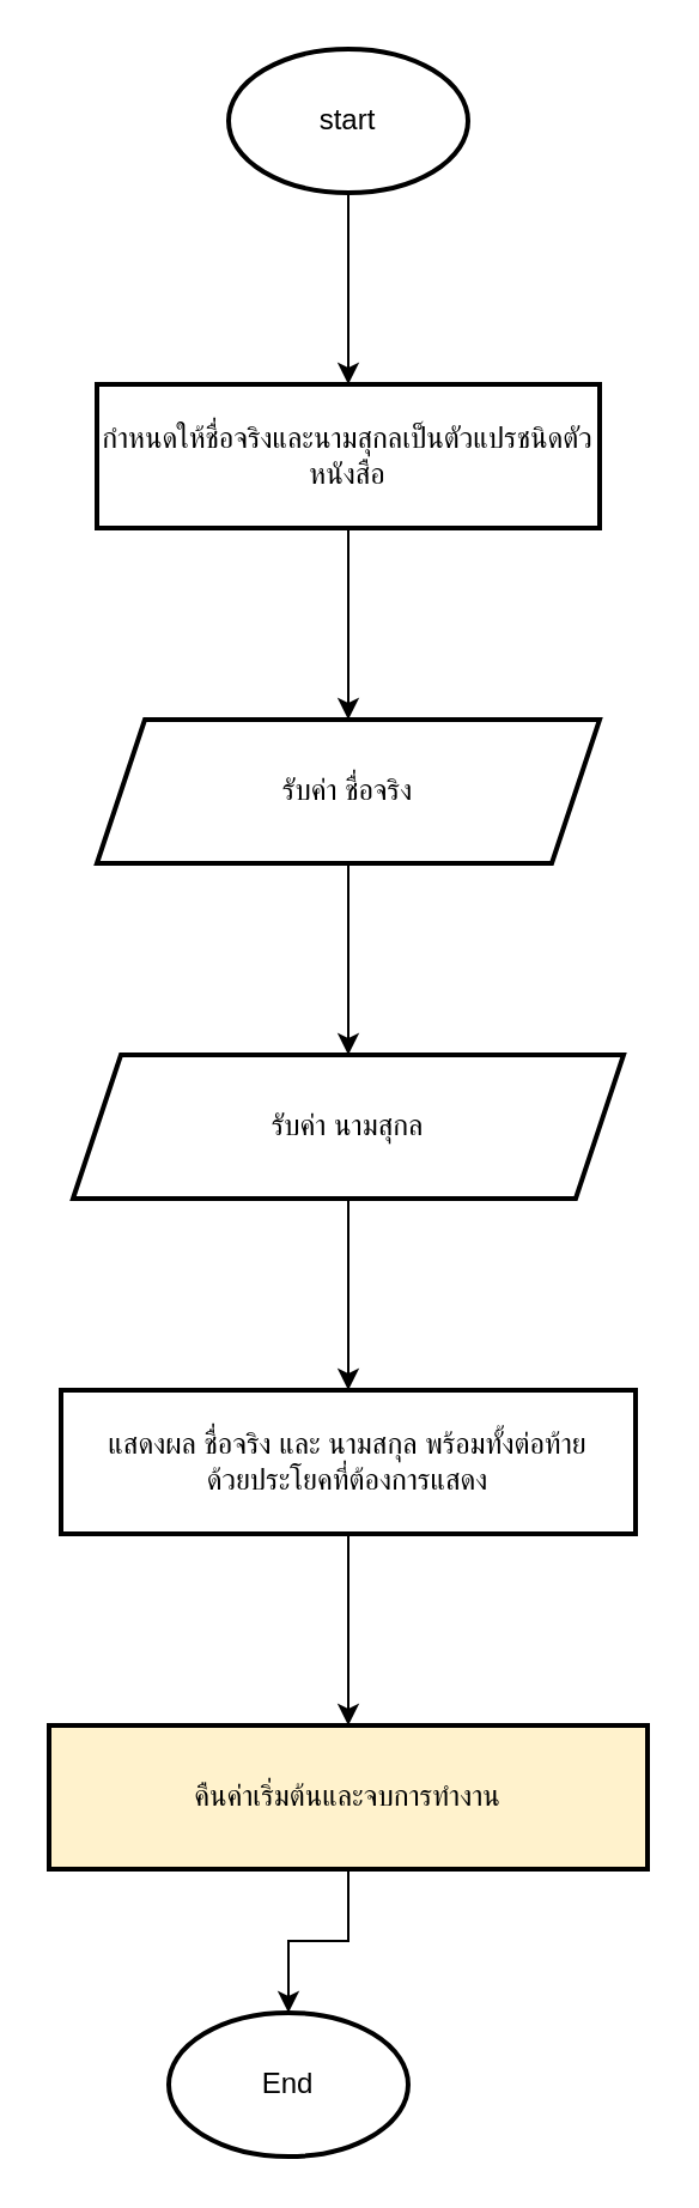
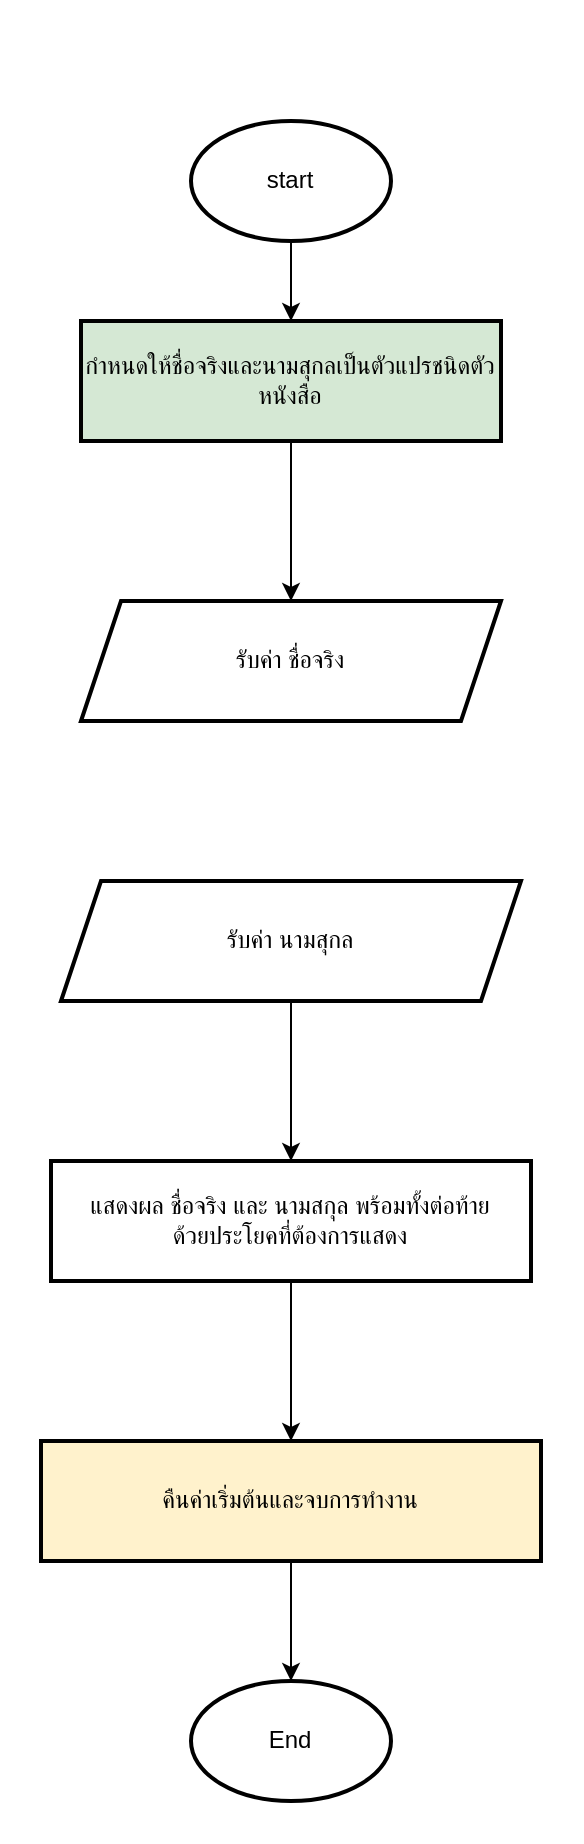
- <mxCell id="3" value="start" style="strokeWidth=2;html=1;shape=mxgraph.flowchart.start_1;whiteSpace=wrap;" vertex="1" parent="1"><mxGeometry x="95" y="20" width="100" height="60" as="geometry" /></mxCell>
+ <mxCell id="3" value="start" style="strokeWidth=2;html=1;shape=mxgraph.flowchart.start_1;whiteSpace=wrap;" vertex="1" parent="1"><mxGeometry x="95" y="60" width="100" height="60" as="geometry" /></mxCell>
- <mxCell id="5" value="กำหนดให้ชื่อจริงและนามสุกลเป็นตัวแปรชนิดตัวหนังสือ" style="whiteSpace=wrap;html=1;strokeWidth=2;" vertex="1" parent="1"><mxGeometry x="40" y="160" width="210" height="60" as="geometry" /></mxCell>
+ <mxCell id="5" value="กำหนดให้ชื่อจริงและนามสุกลเป็นตัวแปรชนิดตัวหนังสือ" style="whiteSpace=wrap;html=1;strokeWidth=2;fillColor=#d5e8d4;" vertex="1" parent="1"><mxGeometry x="40" y="160" width="210" height="60" as="geometry" /></mxCell>
- <mxCell id="6" value="" style="edgeStyle=orthogonalEdgeStyle;rounded=0;orthogonalLoop=1;jettySize=auto;html=1;" edge="1" parent="1" source="7" target="9"><mxGeometry relative="1" as="geometry" /></mxCell>
- <mxCell id="14" value="End" style="strokeWidth=2;html=1;shape=mxgraph.flowchart.start_1;whiteSpace=wrap;" vertex="1" parent="1"><mxGeometry x="70" y="840" width="100" height="60" as="geometry" /></mxCell>
+ <mxCell id="14" value="End" style="strokeWidth=2;html=1;shape=mxgraph.flowchart.start_1;whiteSpace=wrap;" vertex="1" parent="1"><mxGeometry x="95" y="840" width="100" height="60" as="geometry" /></mxCell>
